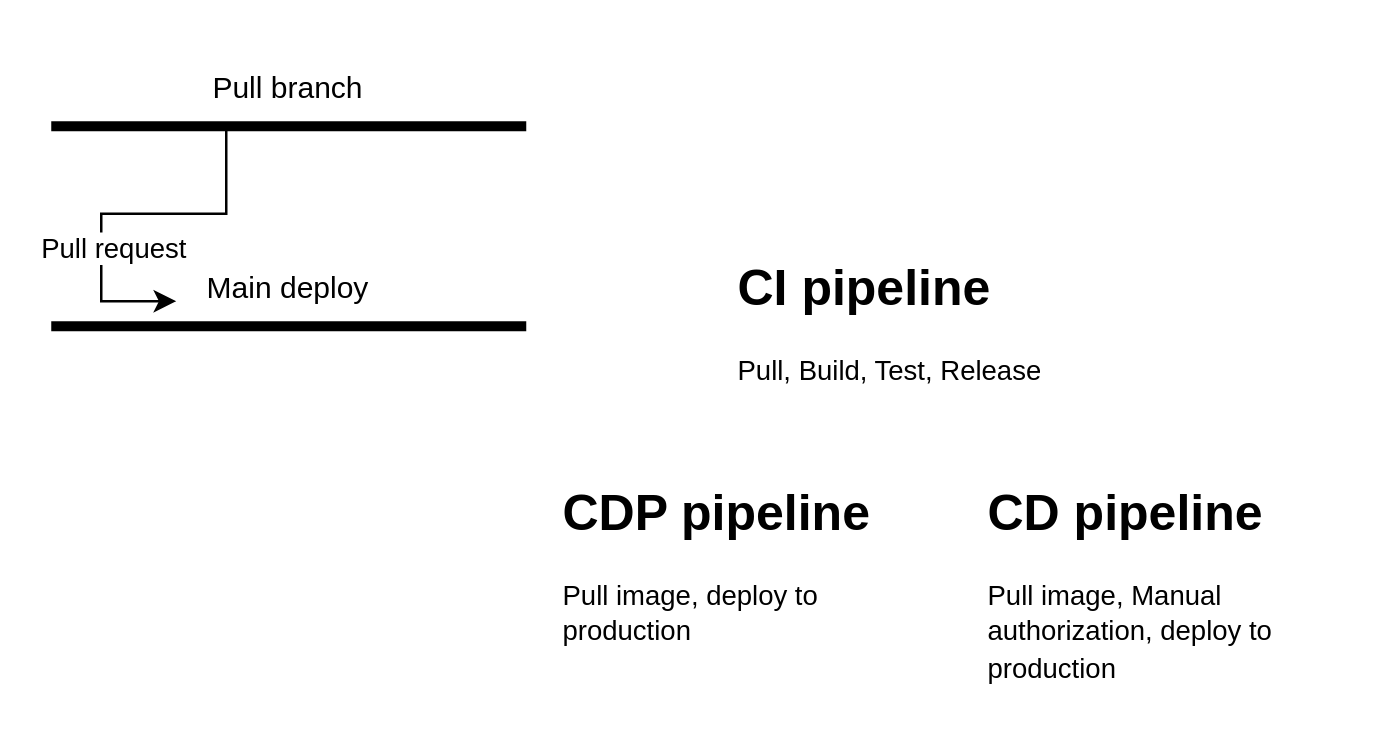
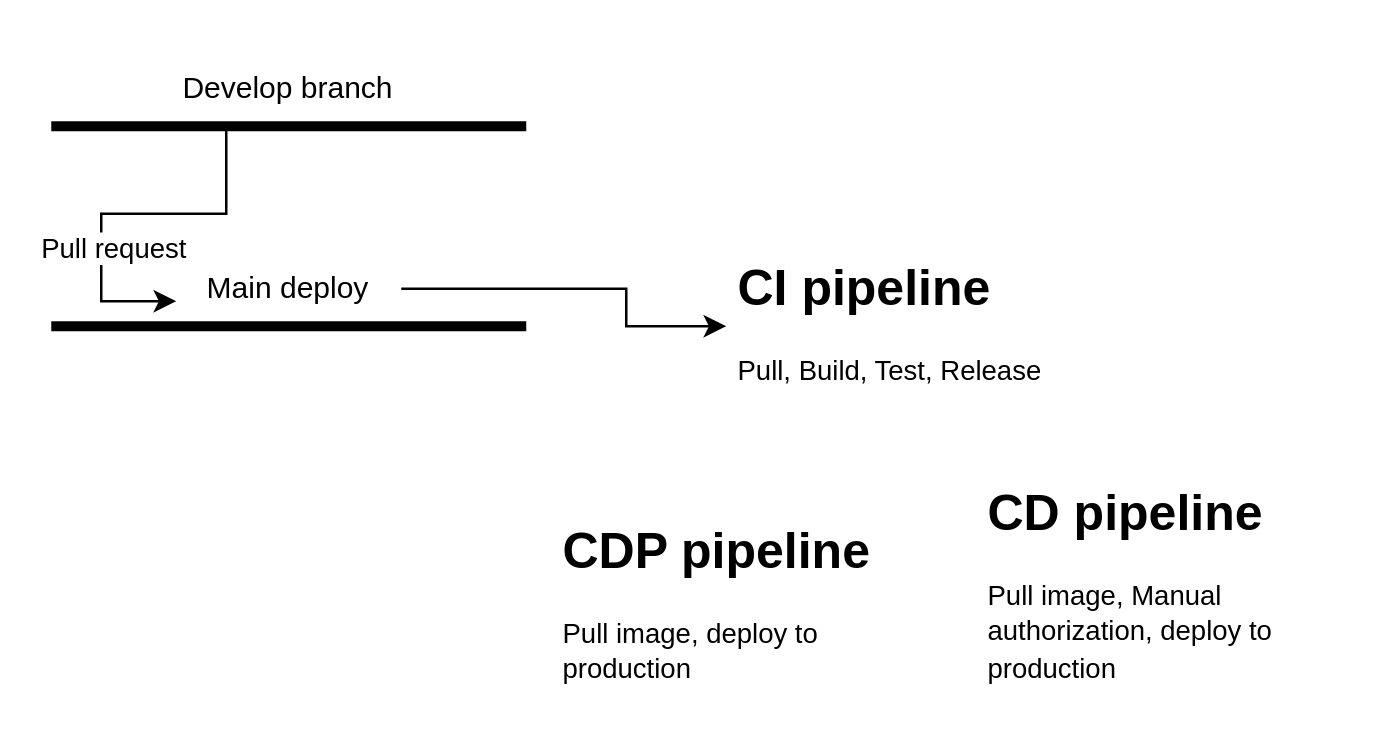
- <mxCell id="4" value="Pull branch" style="text;html=1;align=center;verticalAlign=middle;whiteSpace=wrap;rounded=0;" vertex="1" parent="1"><mxGeometry x="70" y="20" width="90" height="30" as="geometry" /></mxCell>
+ <mxCell id="4" value="Develop branch" style="text;html=1;align=center;verticalAlign=middle;whiteSpace=wrap;rounded=0;" vertex="1" parent="1"><mxGeometry x="70" y="20" width="90" height="30" as="geometry" /></mxCell>
+ <mxCell id="9" value="" style="endArrow=classic;html=1;rounded=0;exitX=1;exitY=0.5;exitDx=0;exitDy=0;entryX=0;entryY=0.5;entryDx=0;entryDy=0;" edge="1" parent="1" source="5" target="8"><mxGeometry width="50" height="50" relative="1" as="geometry"><mxPoint x="160" y="280" as="sourcePoint" /><mxPoint x="210" y="230" as="targetPoint" /><Array as="points"><mxPoint x="250" y="115" /><mxPoint x="250" y="130" /></Array></mxGeometry></mxCell>
- <mxCell id="11" value="&lt;h1 style=&quot;font-size: 20px;&quot;&gt;&lt;font style=&quot;font-size: 20px;&quot;&gt;CDP pipeline&lt;/font&gt;&lt;/h1&gt;&lt;p style=&quot;&quot;&gt;&lt;span style=&quot;font-size: 11px;&quot;&gt;Pull image, deploy to production&lt;/span&gt;&lt;/p&gt;" style="text;html=1;spacing=5;spacingTop=-20;whiteSpace=wrap;overflow=hidden;rounded=0;" vertex="1" parent="1"><mxGeometry x="220" y="190" width="140" height="70" as="geometry" /></mxCell>
+ <mxCell id="11" value="&lt;h1 style=&quot;font-size: 20px;&quot;&gt;&lt;font style=&quot;font-size: 20px;&quot;&gt;CDP pipeline&lt;/font&gt;&lt;/h1&gt;&lt;p style=&quot;&quot;&gt;&lt;span style=&quot;font-size: 11px;&quot;&gt;Pull image, deploy to production&lt;/span&gt;&lt;/p&gt;" style="text;html=1;spacing=5;spacingTop=-20;whiteSpace=wrap;overflow=hidden;rounded=0;" vertex="1" parent="1"><mxGeometry x="220" y="205" width="140" height="70" as="geometry" /></mxCell>
